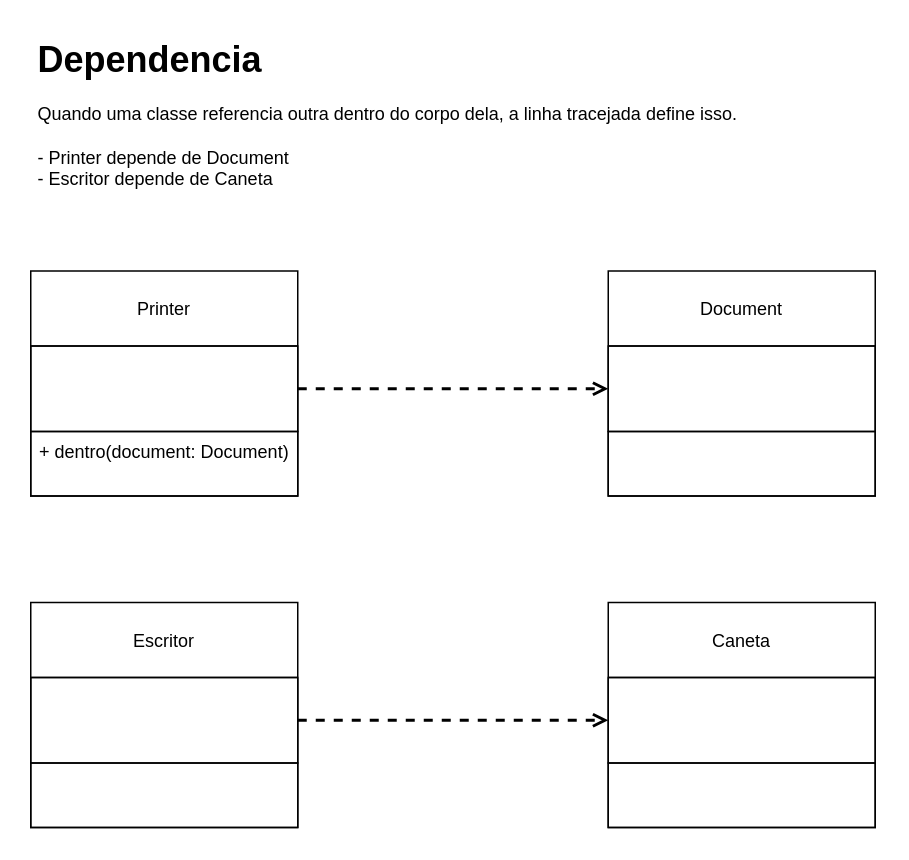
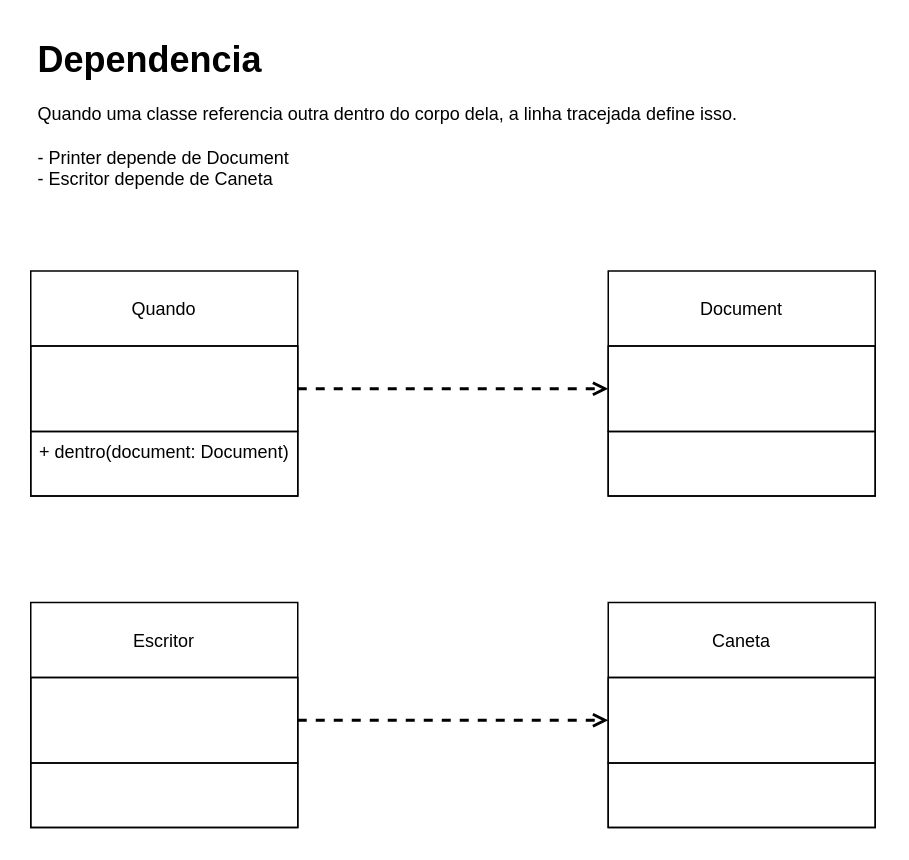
- <mxCell id="2" value="Printer" style="swimlane;fontStyle=0;childLayout=stackLayout;horizontal=1;startSize=50;fillColor=none;horizontalStack=0;resizeParent=1;resizeParentMax=0;resizeLast=0;collapsible=1;marginBottom=0;rounded=0;shadow=0;sketch=0;fontColor=#000000;strokeColor=#000000;" parent="1" vertex="1"><mxGeometry x="20" y="180" width="178" height="150" as="geometry"><mxRectangle x="-505" y="-802" width="89" height="50" as="alternateBounds" /></mxGeometry></mxCell>
+ <mxCell id="2" value="Quando" style="swimlane;fontStyle=0;childLayout=stackLayout;horizontal=1;startSize=50;fillColor=none;horizontalStack=0;resizeParent=1;resizeParentMax=0;resizeLast=0;collapsible=1;marginBottom=0;rounded=0;shadow=0;sketch=0;fontColor=#000000;strokeColor=#000000;" parent="1" vertex="1"><mxGeometry x="20" y="180" width="178" height="150" as="geometry"><mxRectangle x="-505" y="-802" width="89" height="50" as="alternateBounds" /></mxGeometry></mxCell>
